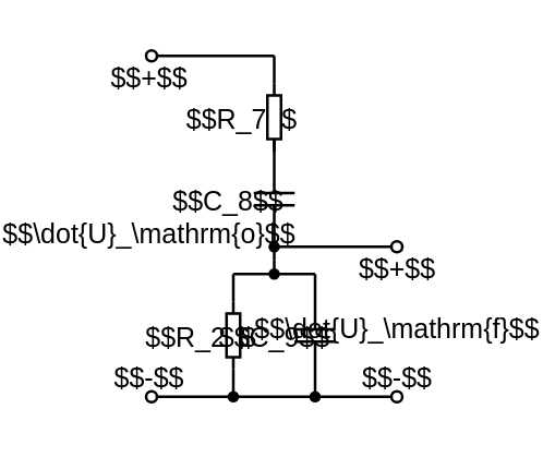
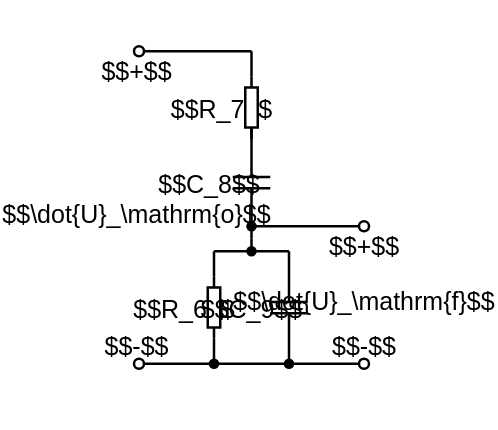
- <mxCell id="15" value="$$R_2$$" style="text;html=1;resizable=1;autosize=1;align=center;verticalAlign=middle;points=[];fillColor=none;strokeColor=none;rounded=0;fontSize=10;movable=1;rotatable=1;deletable=1;editable=1;connectable=0;allowArrows=0;" vertex="1" parent="1"><mxGeometry x="42" y="115" width="15" height="15" as="geometry" /></mxCell>
+ <mxCell id="15" value="$$R_6$$" style="text;html=1;resizable=1;autosize=1;align=center;verticalAlign=middle;points=[];fillColor=none;strokeColor=none;rounded=0;fontSize=10;movable=1;rotatable=1;deletable=1;editable=1;connectable=0;allowArrows=0;" vertex="1" parent="1"><mxGeometry x="42" y="115" width="15" height="15" as="geometry" /></mxCell>
